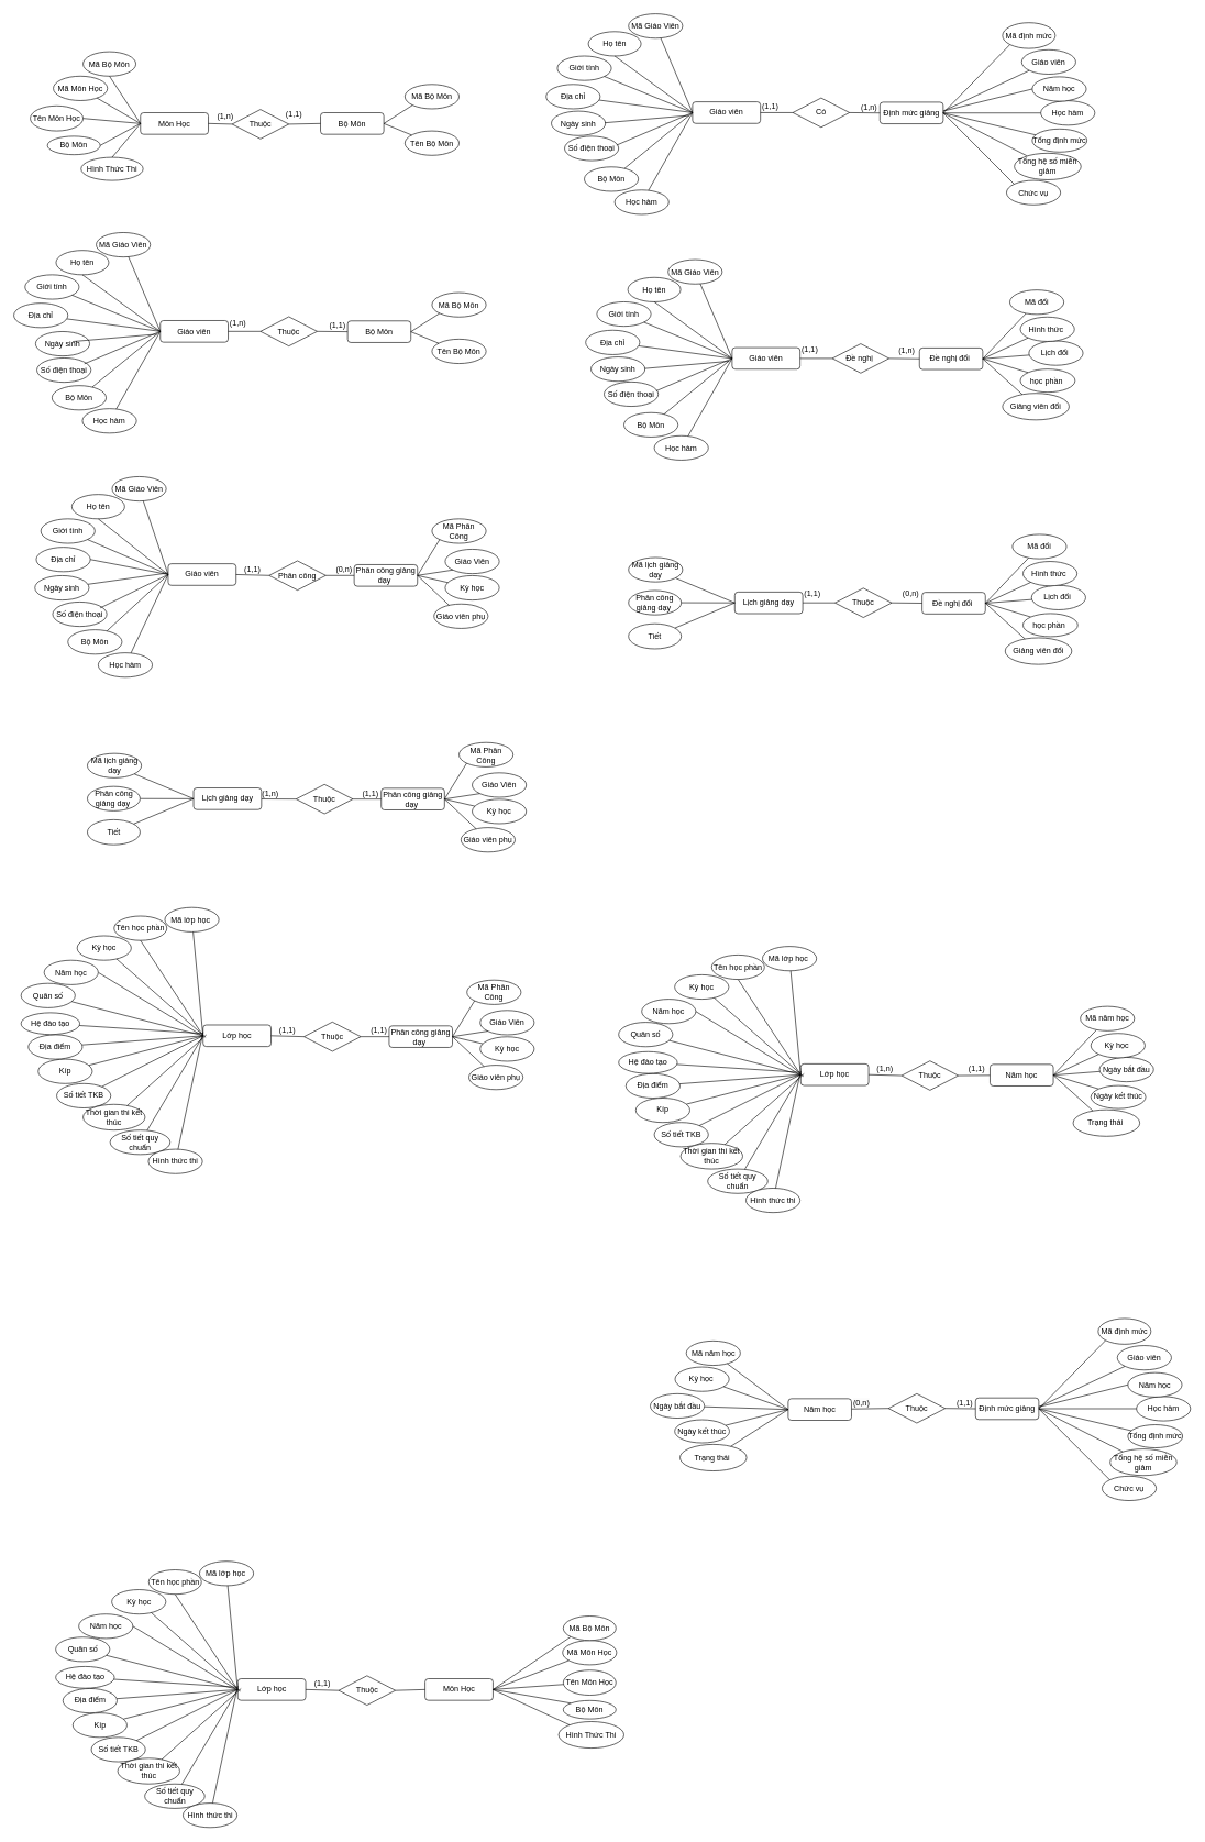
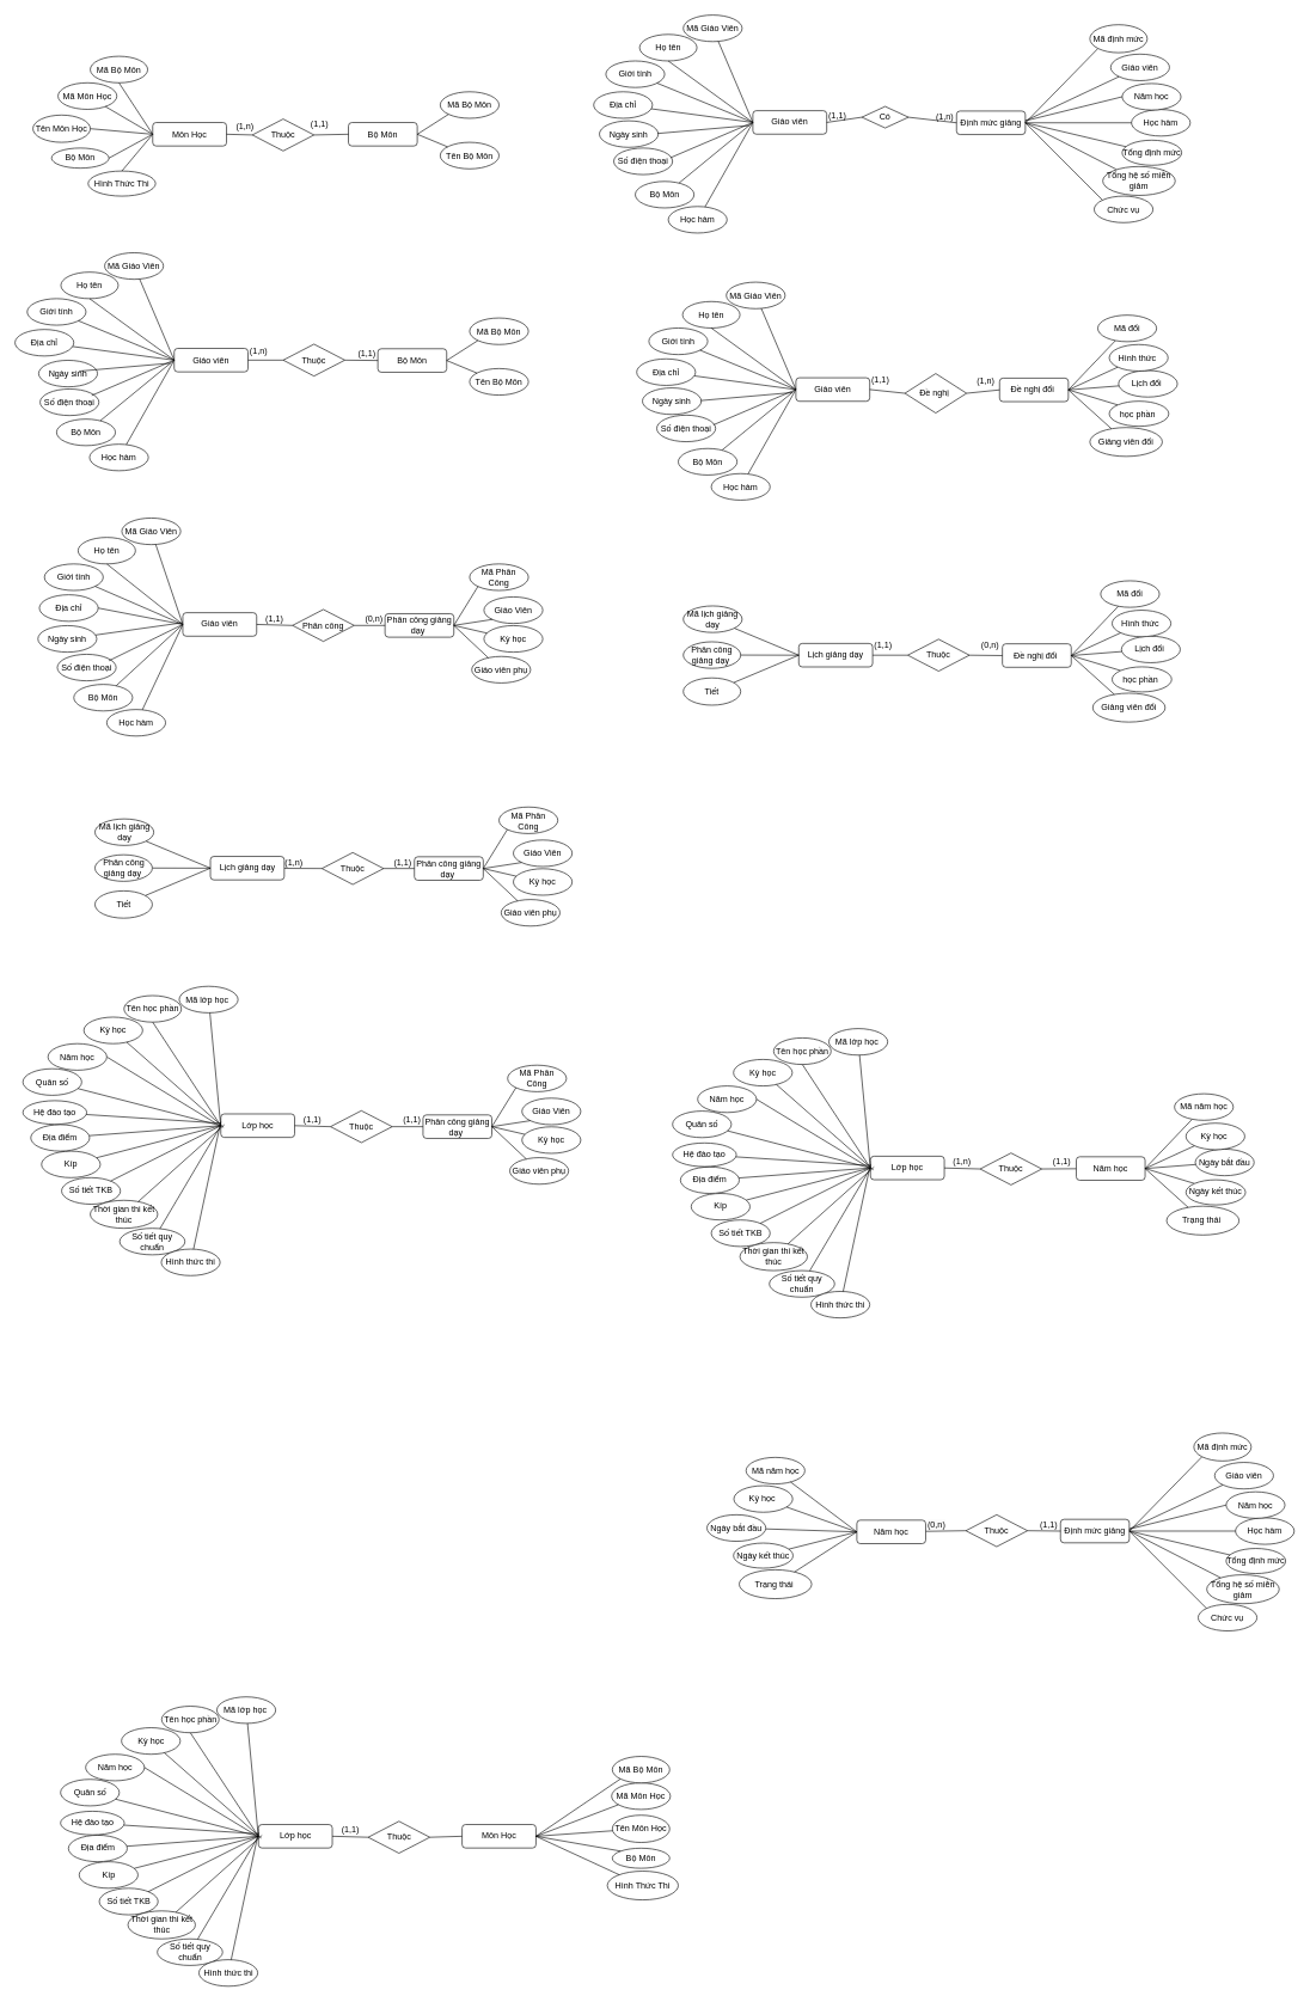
- <mxCell id="98" value="Có" style="rhombus;whiteSpace=wrap;html=1;" vertex="1" parent="1"><mxGeometry x="1201" y="148" width="86" height="44.5" as="geometry" /></mxCell>
+ <mxCell id="98" value="Có" style="rhombus;whiteSpace=wrap;html=1;" vertex="1" parent="1"><mxGeometry x="1201" y="148" width="65" height="30" as="geometry" /></mxCell>
- <mxCell id="126" value="Đề nghị&amp;nbsp;" style="rhombus;whiteSpace=wrap;html=1;" vertex="1" parent="1"><mxGeometry x="1261" y="520.5" width="86" height="44.5" as="geometry" /></mxCell>
+ <mxCell id="126" value="Đề nghị&amp;nbsp;" style="rhombus;whiteSpace=wrap;html=1;" vertex="1" parent="1"><mxGeometry x="1261" y="520.5" width="86" height="55" as="geometry" /></mxCell>
